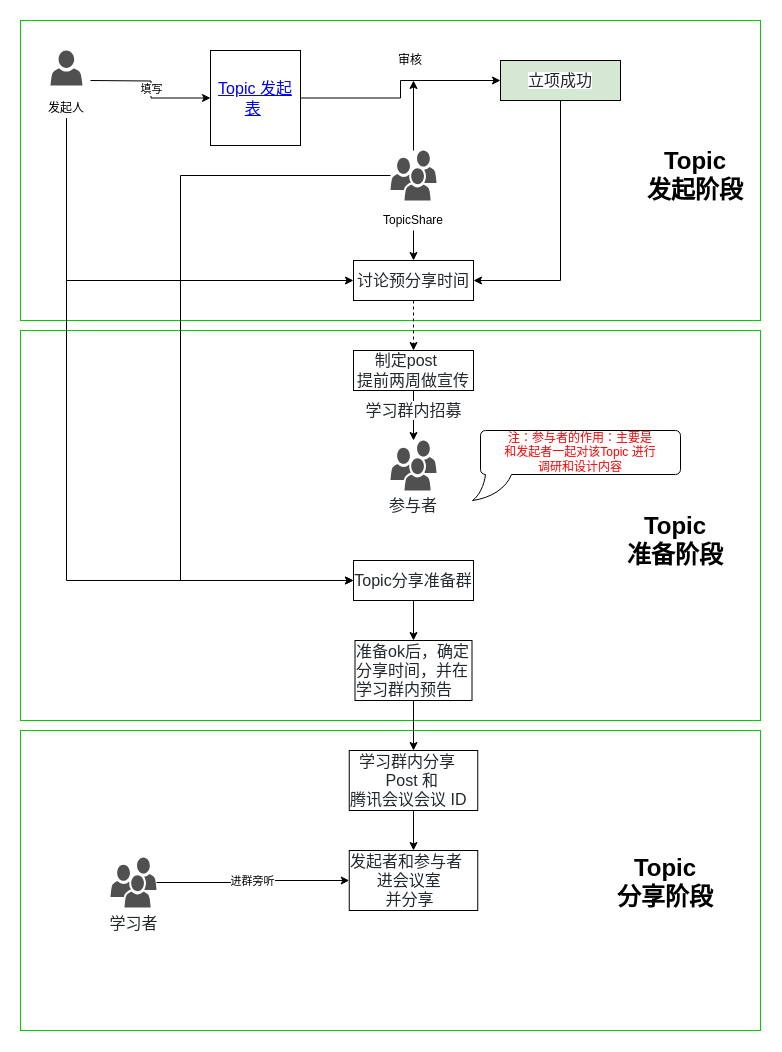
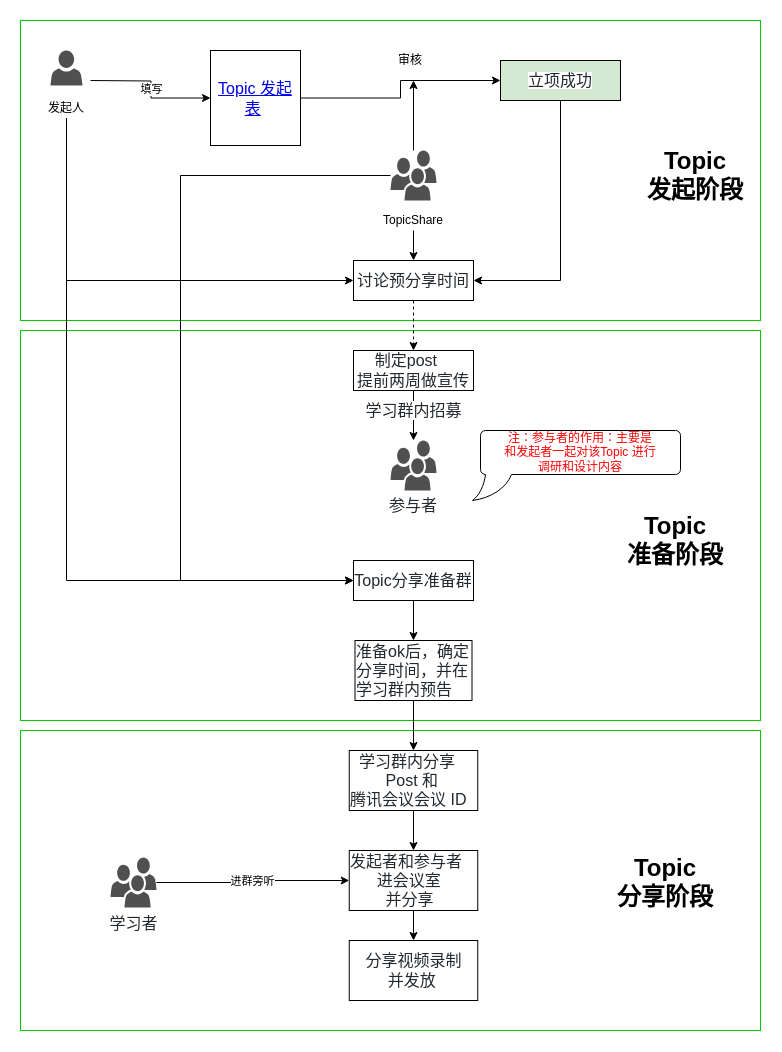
+ <mxCell id="35" style="edgeStyle=orthogonalEdgeStyle;rounded=0;orthogonalLoop=1;jettySize=auto;html=1;exitX=0.5;exitY=1;exitDx=0;exitDy=0;entryX=0.5;entryY=0;entryDx=0;entryDy=0;" edge="1" parent="1" source="36" target="39"><mxGeometry relative="1" as="geometry" /></mxCell>
+ <mxCell id="39" value="&lt;div style=&quot;text-align: left&quot;&gt;&lt;font color=&quot;#24292e&quot;&gt;&lt;span style=&quot;font-size: 16px ; background-color: rgb(255 , 255 , 255)&quot;&gt;分享视频录制&lt;/span&gt;&lt;/font&gt;&lt;/div&gt;&lt;div style=&quot;text-align: left&quot;&gt;&lt;font color=&quot;#24292e&quot;&gt;&lt;span style=&quot;font-size: 16px ; background-color: rgb(255 , 255 , 255)&quot;&gt;&amp;nbsp; &amp;nbsp; &amp;nbsp;并发放&lt;/span&gt;&lt;/font&gt;&lt;/div&gt;" style="rounded=0;whiteSpace=wrap;html=1;" vertex="1" parent="1"><mxGeometry x="348.75" y="940" width="128.5" height="60" as="geometry" /></mxCell>
